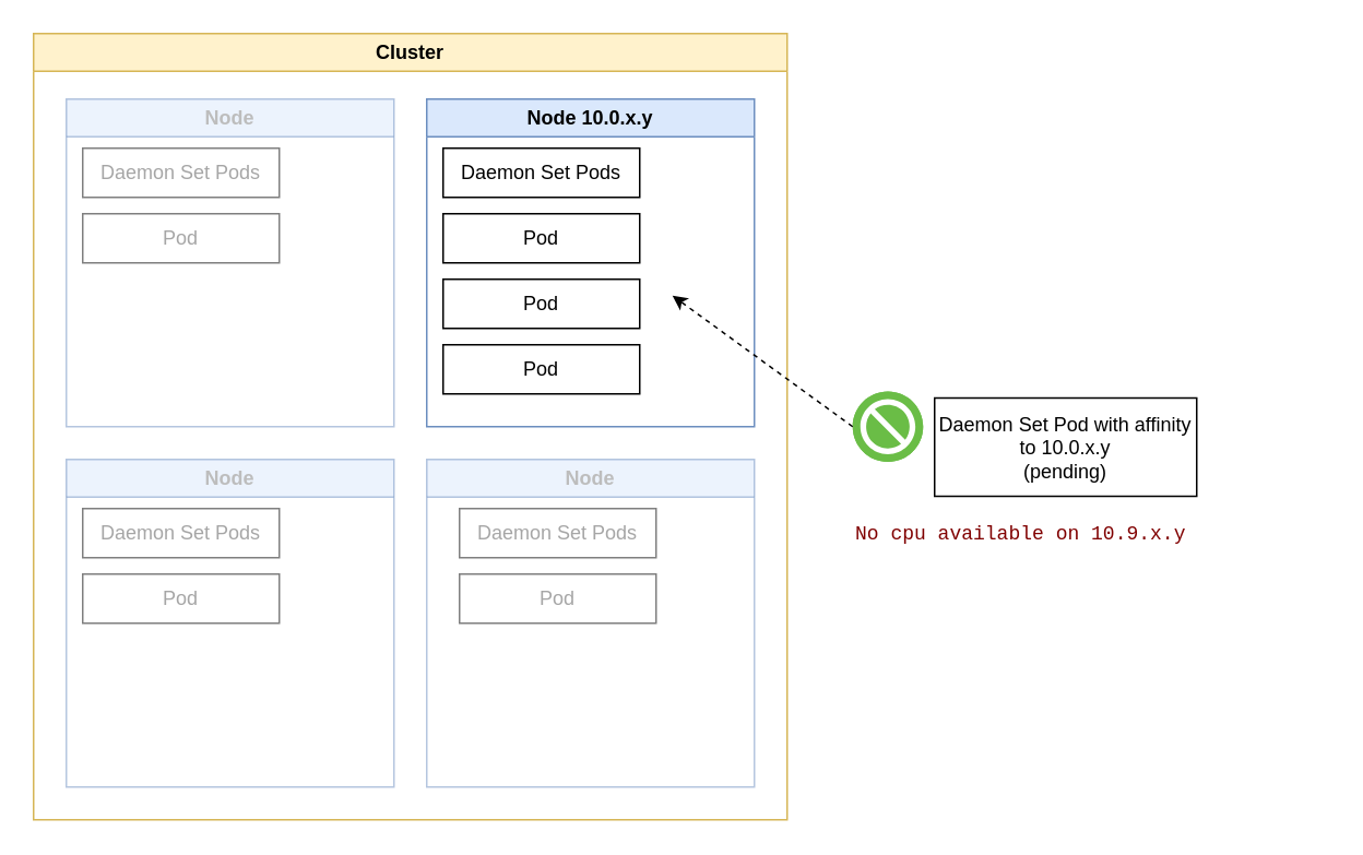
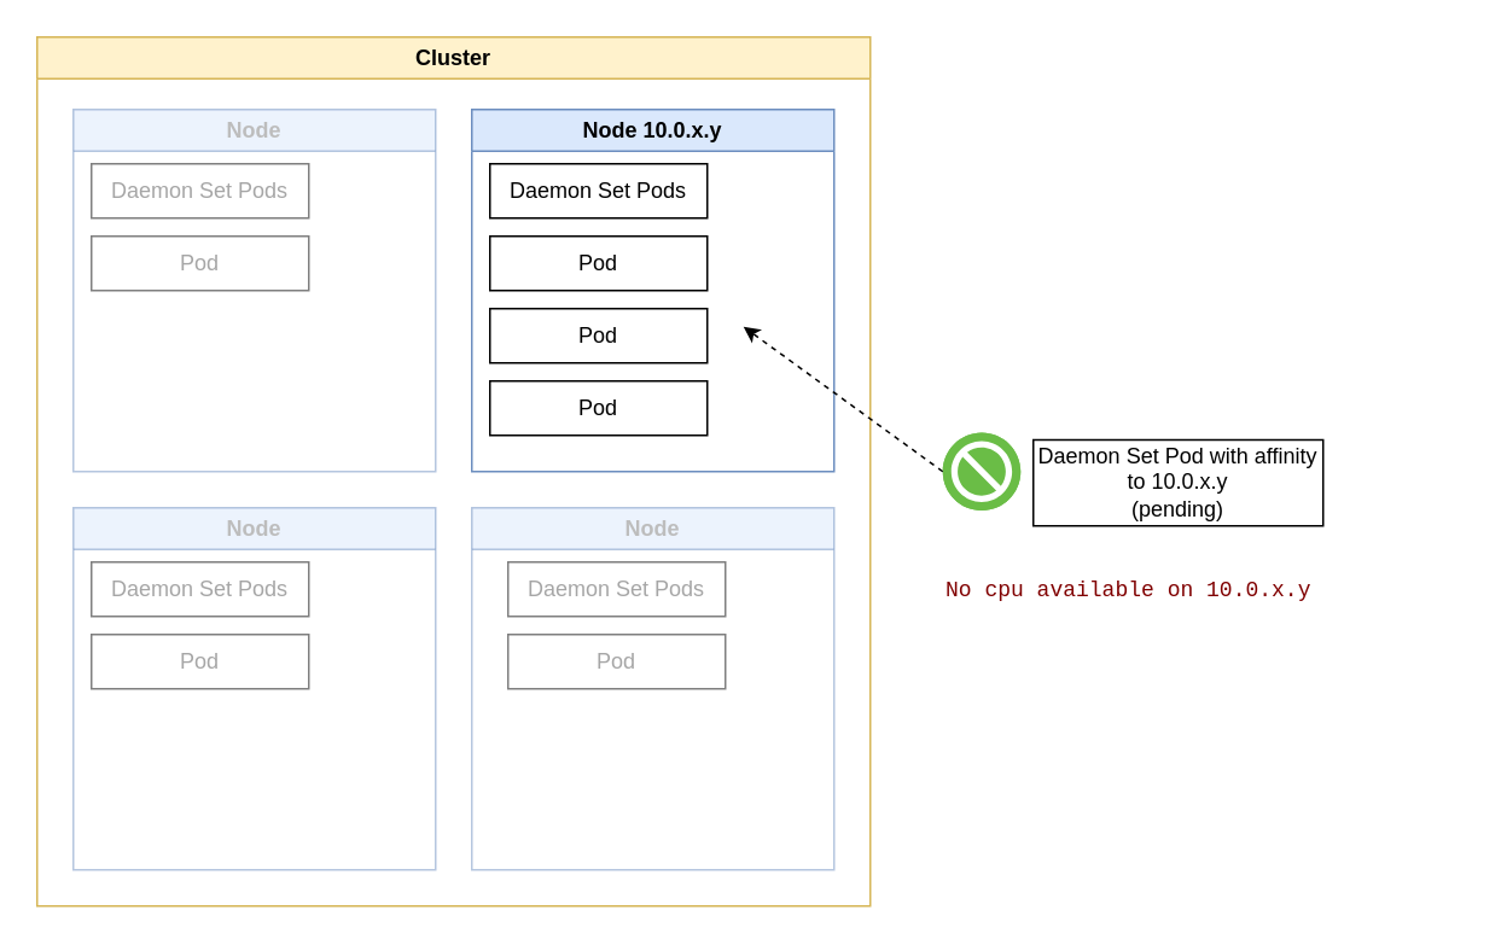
- <mxCell id="17" value="Daemon Set Pod with affinity to 10.0.x.y&lt;br&gt;(pending)" style="rounded=0;whiteSpace=wrap;html=1;" parent="1" vertex="1"><mxGeometry x="570" y="242.5" width="160" height="60" as="geometry" /></mxCell>
+ <mxCell id="17" value="Daemon Set Pod with affinity to 10.0.x.y&lt;br&gt;(pending)" style="rounded=0;whiteSpace=wrap;html=1;" parent="1" vertex="1"><mxGeometry x="570" y="242.5" width="160" height="47.5" as="geometry" /></mxCell>
- <mxCell id="20" value="&lt;div style=&quot;color: rgb(0, 0, 0); background-color: rgb(255, 255, 255); font-family: Menlo, Monaco, &amp;quot;Courier New&amp;quot;, monospace; font-weight: normal; font-size: 12px; line-height: 18px;&quot;&gt;&lt;div&gt;&lt;span style=&quot;color: #800000;&quot;&gt;No cpu available on 10.9.x.y&lt;/span&gt;&lt;/div&gt;&lt;/div&gt;" style="text;whiteSpace=wrap;html=1;" vertex="1" parent="1"><mxGeometry x="520" y="310" width="290" height="30" as="geometry" /></mxCell>
+ <mxCell id="20" value="&lt;div style=&quot;color: rgb(0, 0, 0); background-color: rgb(255, 255, 255); font-family: Menlo, Monaco, &amp;quot;Courier New&amp;quot;, monospace; font-weight: normal; font-size: 12px; line-height: 18px;&quot;&gt;&lt;div&gt;&lt;span style=&quot;color: #800000;&quot;&gt;No cpu available on 10.0.x.y&lt;/span&gt;&lt;/div&gt;&lt;/div&gt;" style="text;whiteSpace=wrap;html=1;" vertex="1" parent="1"><mxGeometry x="520" y="310" width="290" height="30" as="geometry" /></mxCell>
